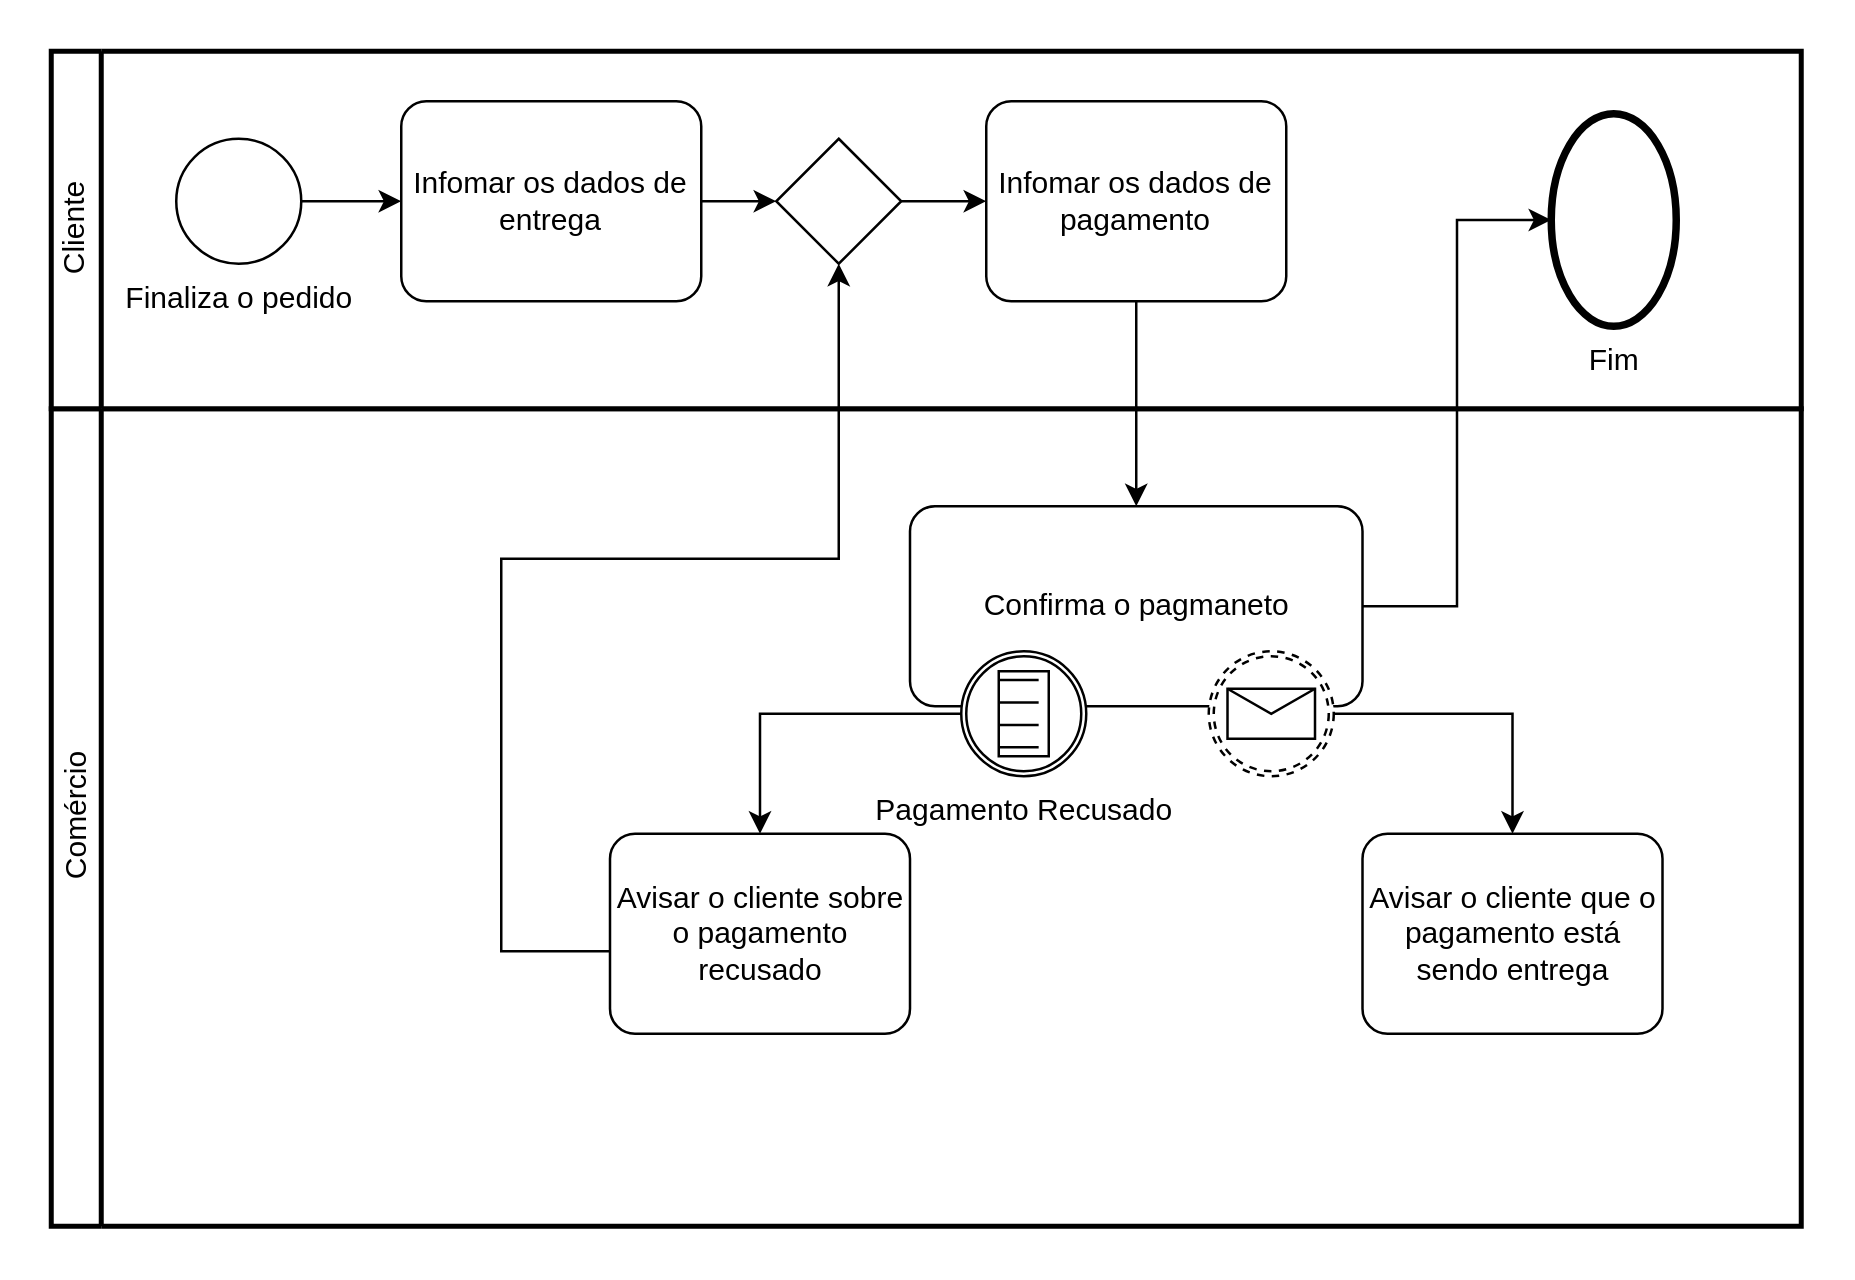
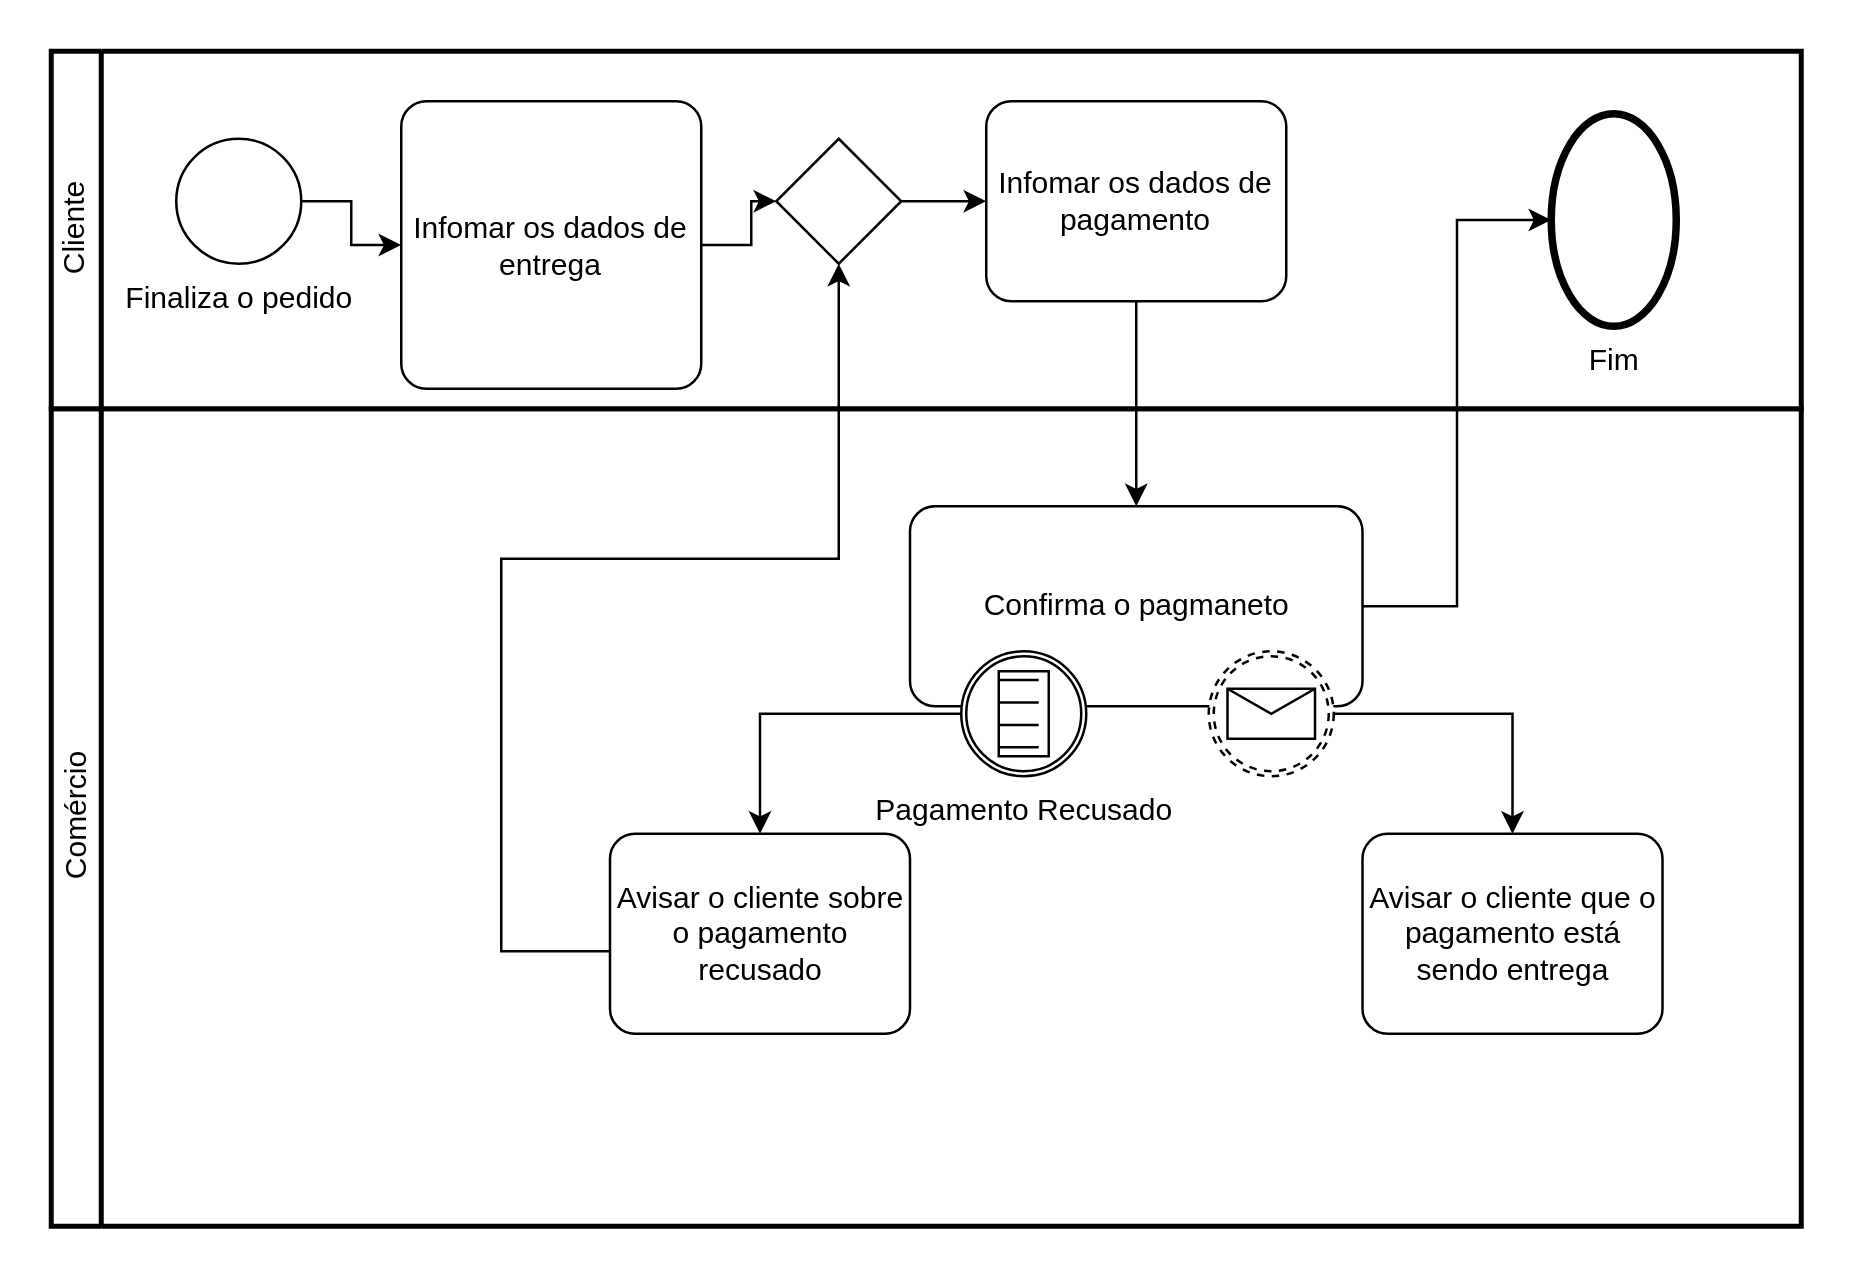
- <mxCell id="15" value="Infomar os dados de entrega" style="points=[[0.25,0,0],[0.5,0,0],[0.75,0,0],[1,0.25,0],[1,0.5,0],[1,0.75,0],[0.75,1,0],[0.5,1,0],[0.25,1,0],[0,0.75,0],[0,0.5,0],[0,0.25,0]];shape=mxgraph.bpmn.task;whiteSpace=wrap;rectStyle=rounded;size=10;html=1;container=1;expand=0;collapsible=0;taskMarker=abstract;" vertex="1" parent="10"><mxGeometry x="140" y="20" width="120" height="80" as="geometry" /></mxCell>
+ <mxCell id="15" value="Infomar os dados de entrega" style="points=[[0.25,0,0],[0.5,0,0],[0.75,0,0],[1,0.25,0],[1,0.5,0],[1,0.75,0],[0.75,1,0],[0.5,1,0],[0.25,1,0],[0,0.75,0],[0,0.5,0],[0,0.25,0]];shape=mxgraph.bpmn.task;whiteSpace=wrap;rectStyle=rounded;size=10;html=1;container=1;expand=0;collapsible=0;taskMarker=abstract;" vertex="1" parent="10"><mxGeometry x="140" y="20" width="120" height="115" as="geometry" /></mxCell>
